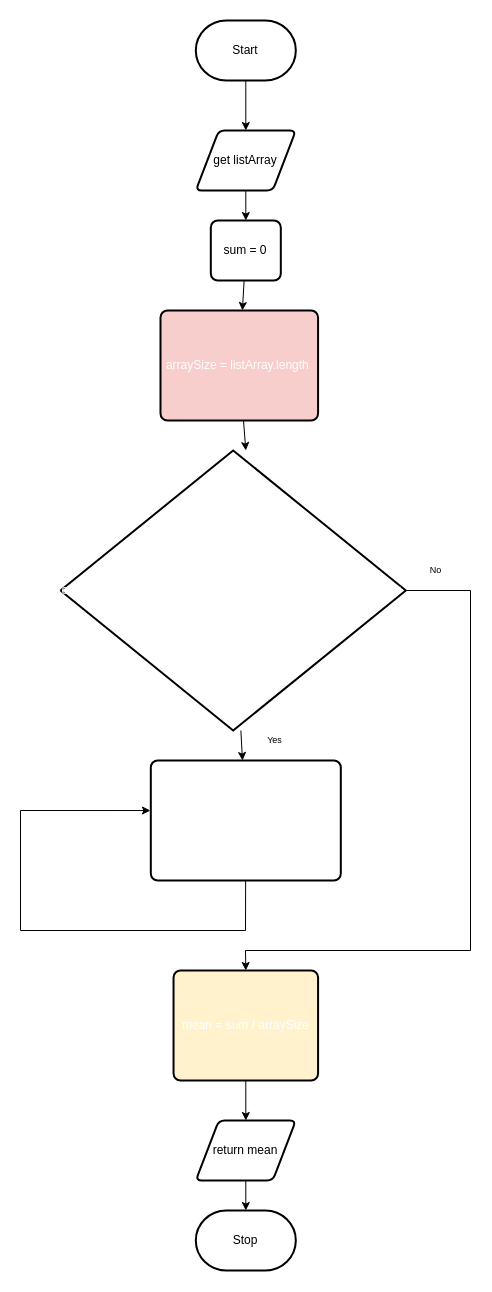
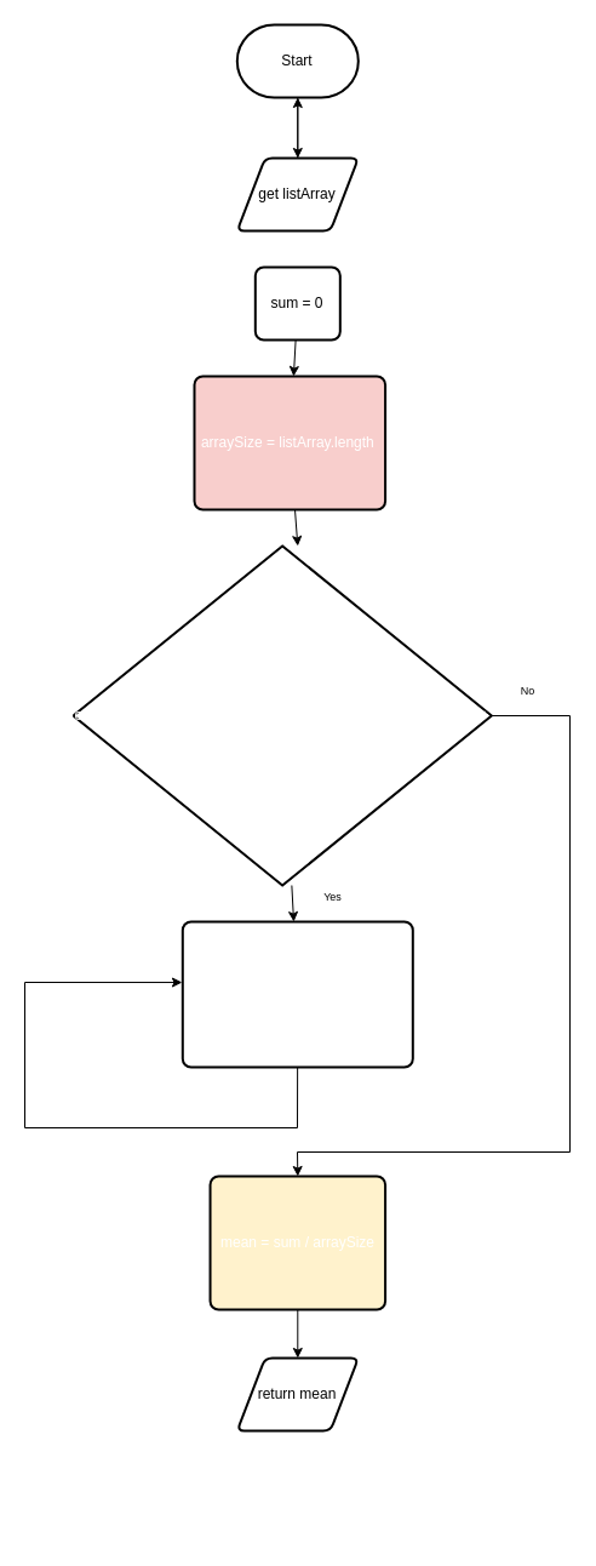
- <mxCell id="4" value="" style="edgeStyle=none;html=1;" edge="1" parent="1" source="5" target="7"><mxGeometry relative="1" as="geometry" /></mxCell>
+ <mxCell id="4" value="" style="edgeStyle=none;html=1;" edge="1" parent="1" source="5" target="3"><mxGeometry relative="1" as="geometry" /></mxCell>
- <mxCell id="19" value="" style="edgeStyle=none;rounded=0;html=1;fontFamily=Helvetica;fontSize=9;" edge="1" parent="1" source="20" target="21"><mxGeometry relative="1" as="geometry" /></mxCell>
- <mxCell id="21" value="Stop" style="strokeWidth=2;html=1;shape=mxgraph.flowchart.terminator;whiteSpace=wrap;" vertex="1" parent="1"><mxGeometry x="195.31" y="1210" width="100" height="60" as="geometry" /></mxCell>
